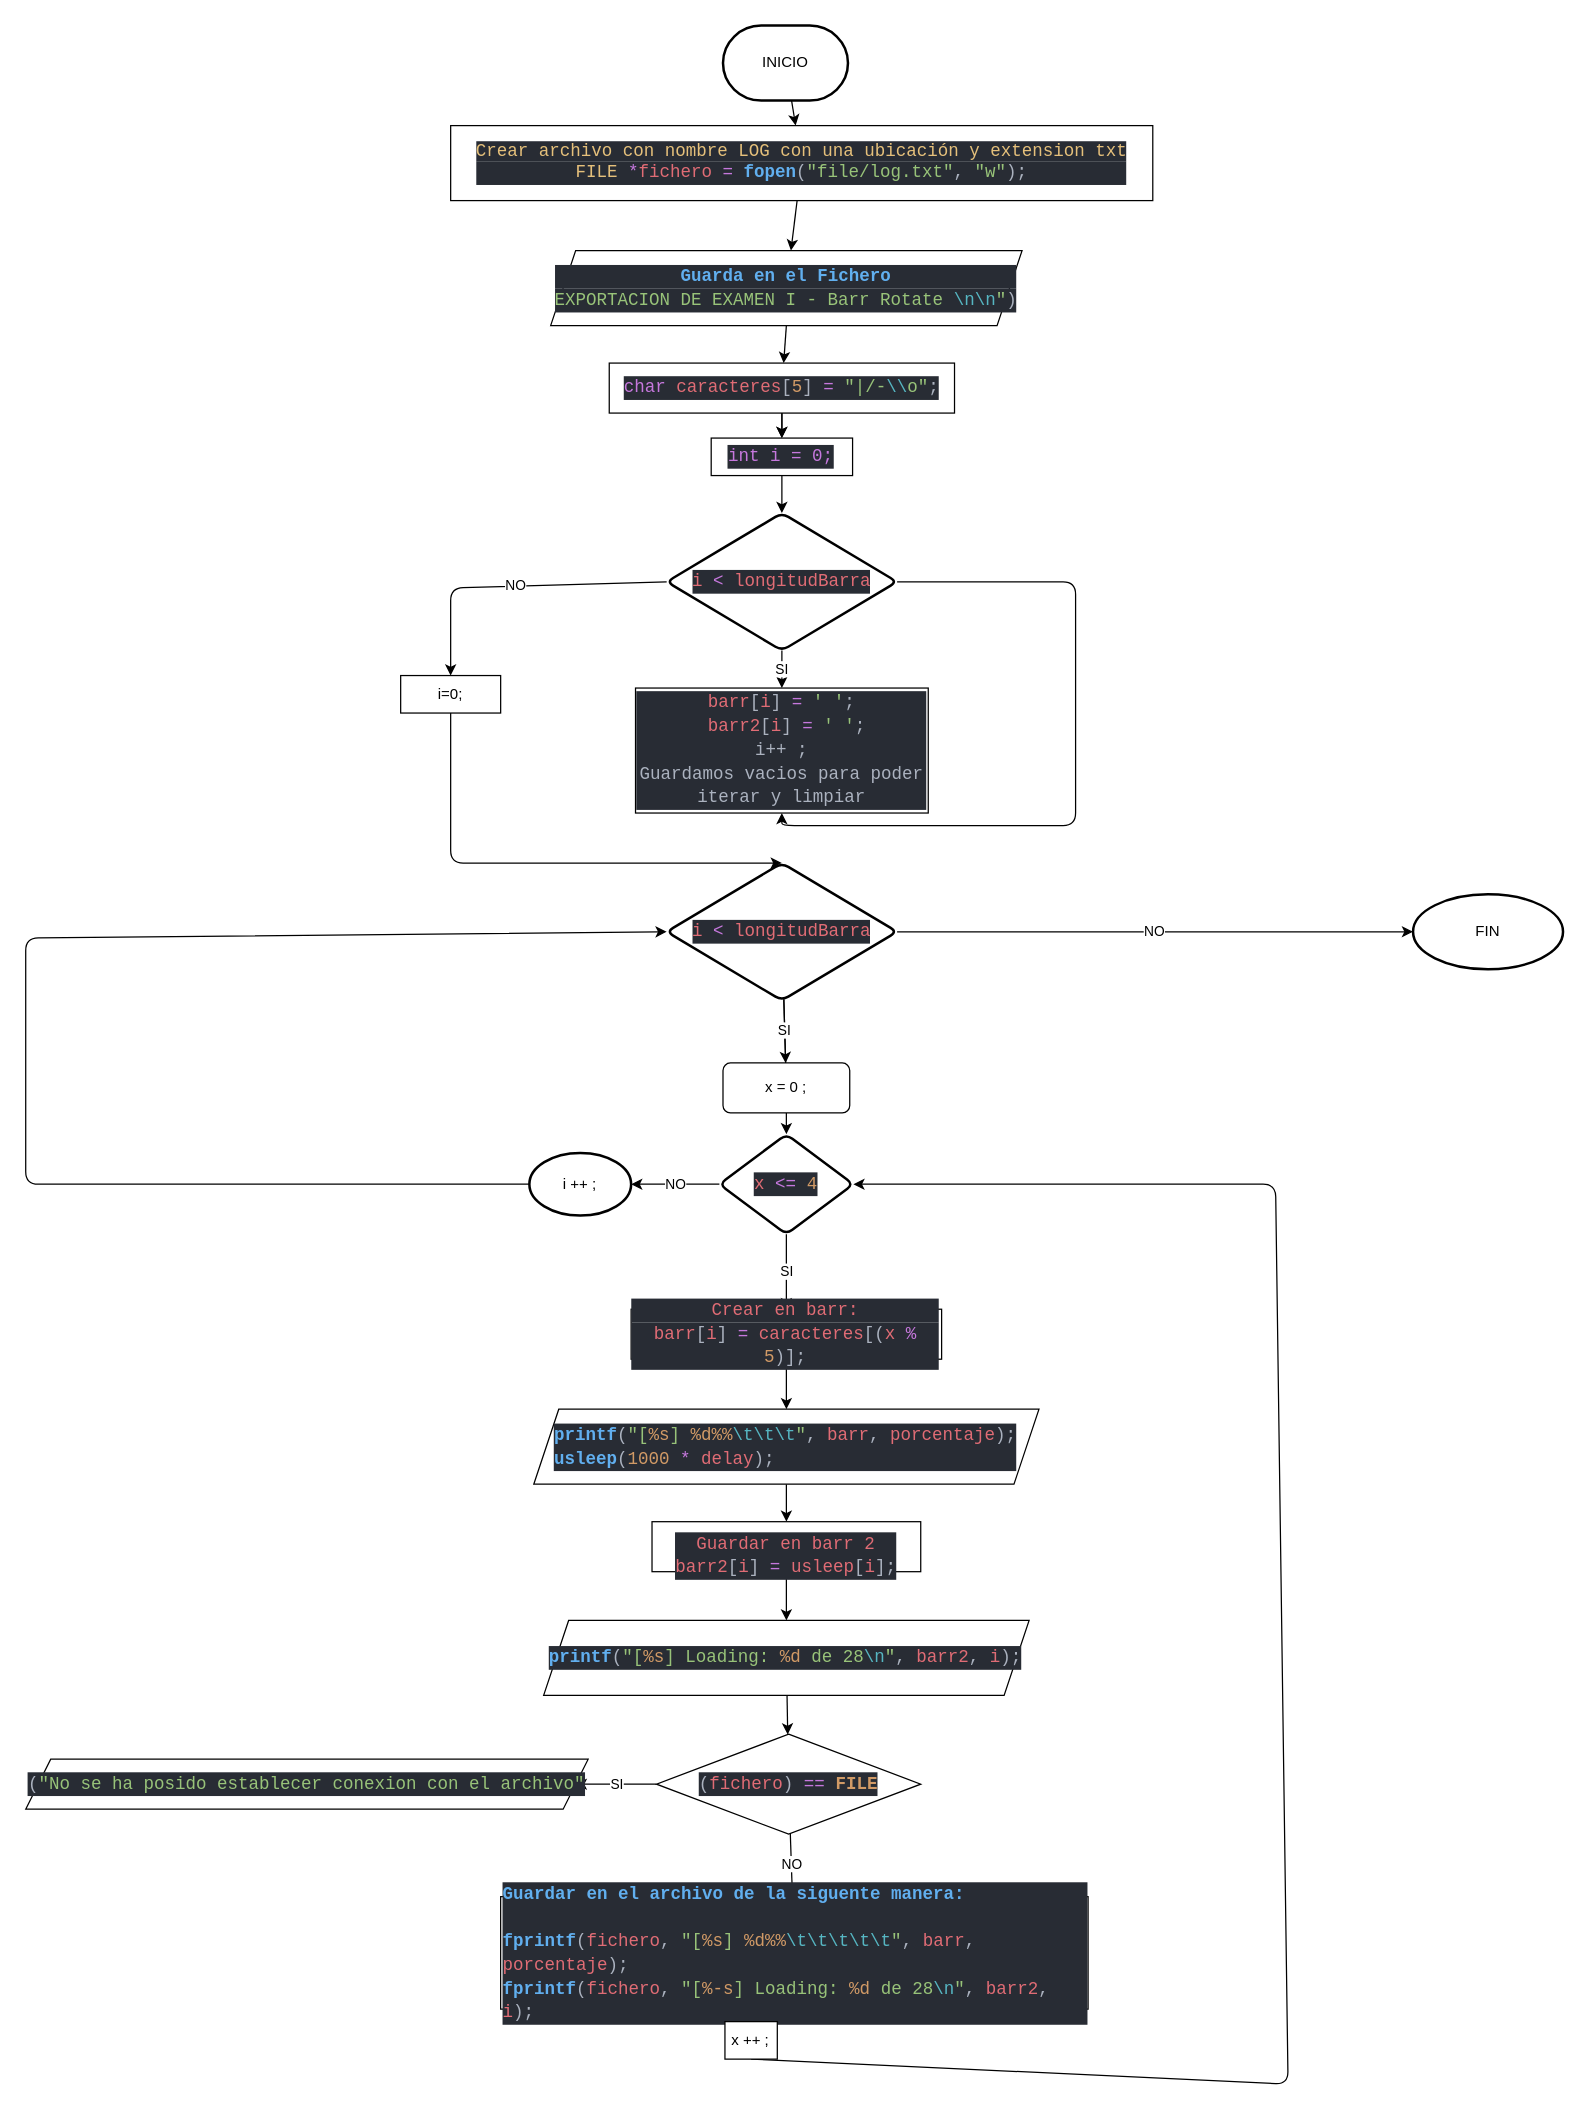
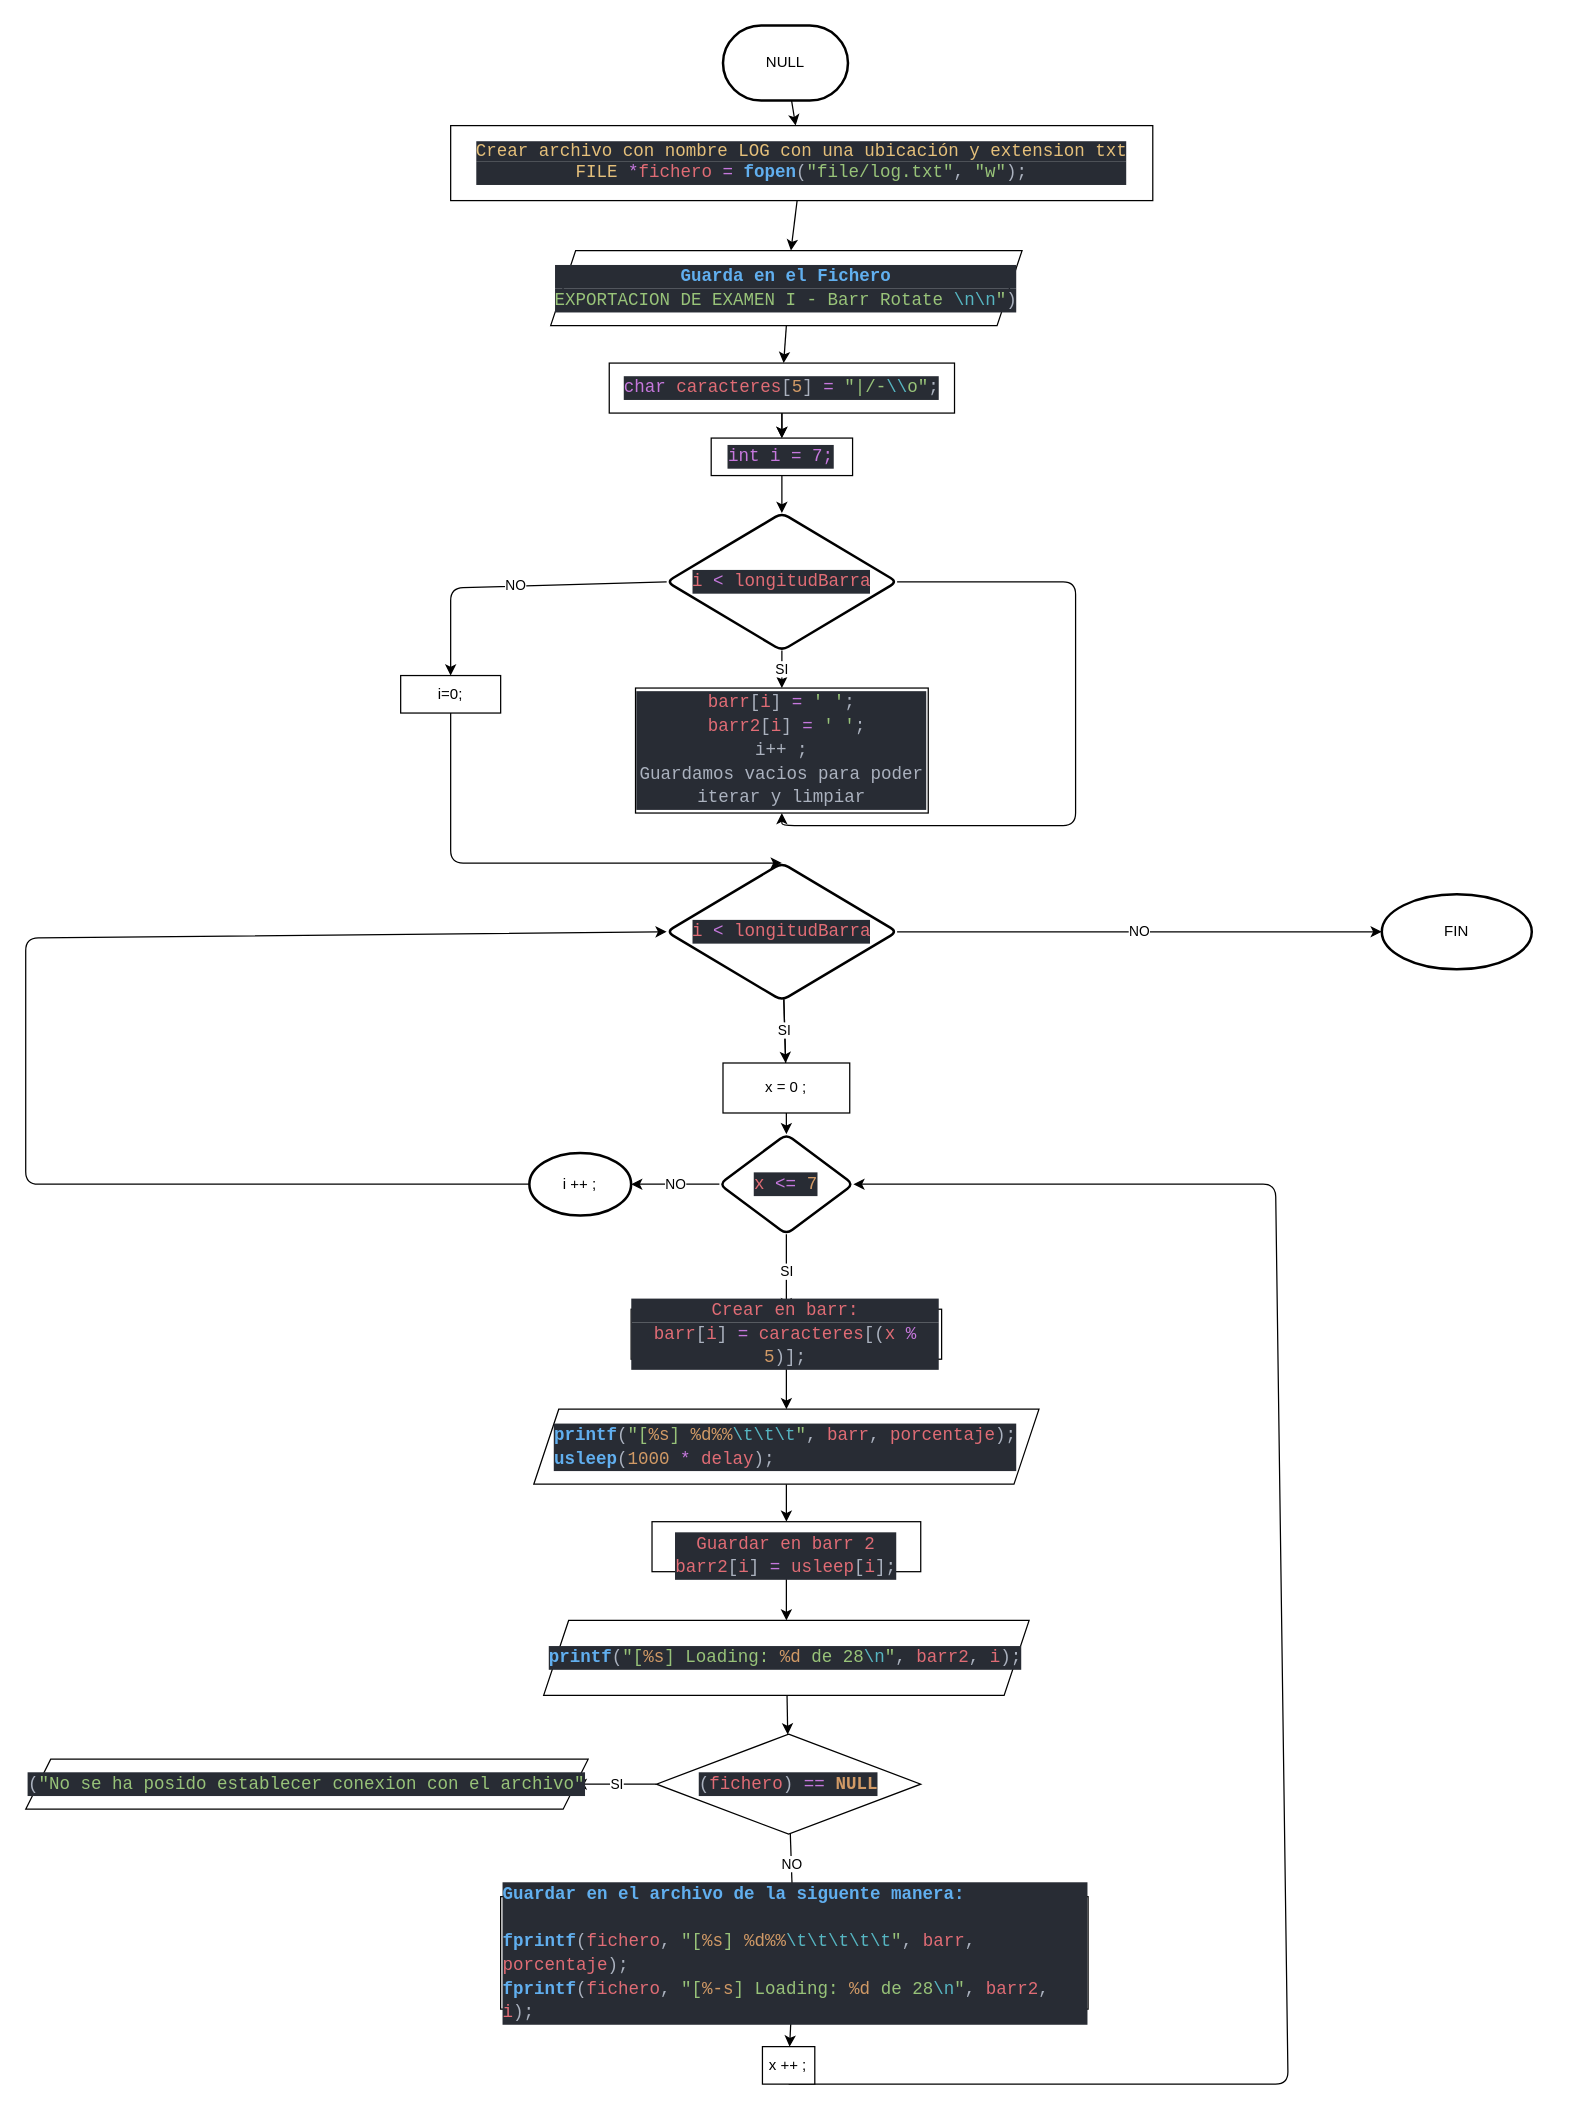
- <mxCell id="3" value="INICIO" style="strokeWidth=2;html=1;shape=mxgraph.flowchart.terminator;whiteSpace=wrap;" parent="1" vertex="1"><mxGeometry x="577.89" y="20" width="100" height="60" as="geometry" /></mxCell>
+ <mxCell id="3" value="NULL" style="strokeWidth=2;html=1;shape=mxgraph.flowchart.terminator;whiteSpace=wrap;" parent="1" vertex="1"><mxGeometry x="577.89" y="20" width="100" height="60" as="geometry" /></mxCell>
- <mxCell id="12" value="&lt;div style=&quot;background-color: rgb(40 , 44 , 52) ; font-family: &amp;#34;consolas&amp;#34; , &amp;#34;courier new&amp;#34; , monospace ; font-size: 14px ; line-height: 19px&quot;&gt;&lt;div style=&quot;font-family: &amp;#34;consolas&amp;#34; , &amp;#34;courier new&amp;#34; , monospace ; line-height: 19px&quot;&gt;&lt;font color=&quot;#c678dd&quot;&gt;int i = 0;&lt;/font&gt;&lt;/div&gt;&lt;/div&gt;" style="rounded=0;whiteSpace=wrap;html=1;" vertex="1" parent="1"><mxGeometry x="568.45" y="350" width="113.12" height="30" as="geometry" /></mxCell>
+ <mxCell id="12" value="&lt;div style=&quot;background-color: rgb(40 , 44 , 52) ; font-family: &amp;#34;consolas&amp;#34; , &amp;#34;courier new&amp;#34; , monospace ; font-size: 14px ; line-height: 19px&quot;&gt;&lt;div style=&quot;font-family: &amp;#34;consolas&amp;#34; , &amp;#34;courier new&amp;#34; , monospace ; line-height: 19px&quot;&gt;&lt;font color=&quot;#c678dd&quot;&gt;int i = 7;&lt;/font&gt;&lt;/div&gt;&lt;/div&gt;" style="rounded=0;whiteSpace=wrap;html=1;" vertex="1" parent="1"><mxGeometry x="568.45" y="350" width="113.12" height="30" as="geometry" /></mxCell>
- <mxCell id="43" value="FIN" style="ellipse;whiteSpace=wrap;html=1;strokeWidth=2;rounded=1;arcSize=12;" vertex="1" parent="1"><mxGeometry x="1130" y="715" width="120" height="60" as="geometry" /></mxCell>
+ <mxCell id="43" value="FIN" style="ellipse;whiteSpace=wrap;html=1;strokeWidth=2;rounded=1;arcSize=12;" vertex="1" parent="1"><mxGeometry x="1105" y="715" width="120" height="60" as="geometry" /></mxCell>
- <mxCell id="23" value="x = 0 ;" style="whiteSpace=wrap;html=1;rounded=1;" vertex="1" parent="1"><mxGeometry x="577.89" y="850" width="101.41" height="40" as="geometry" /></mxCell>
+ <mxCell id="23" value="x = 0 ;" style="rounded=0;whiteSpace=wrap;html=1;" vertex="1" parent="1"><mxGeometry x="577.89" y="850" width="101.41" height="40" as="geometry" /></mxCell>
- <mxCell id="22" value="&lt;div style=&quot;color: rgb(171 , 178 , 191) ; background-color: rgb(40 , 44 , 52) ; font-family: &amp;#34;consolas&amp;#34; , &amp;#34;courier new&amp;#34; , monospace ; font-size: 14px ; line-height: 19px&quot;&gt;&lt;div style=&quot;font-family: &amp;#34;consolas&amp;#34; , &amp;#34;courier new&amp;#34; , monospace ; line-height: 19px&quot;&gt;&lt;span style=&quot;color: #e06c75&quot;&gt;x&lt;/span&gt; &lt;span style=&quot;color: #c678dd&quot;&gt;&amp;lt;=&lt;/span&gt; &lt;span style=&quot;color: #d19a66&quot;&gt;4&lt;/span&gt;&lt;/div&gt;&lt;/div&gt;" style="rhombus;whiteSpace=wrap;html=1;strokeWidth=2;rounded=1;arcSize=12;" vertex="1" parent="1"><mxGeometry x="575" y="907" width="107.18" height="80" as="geometry" /></mxCell>
+ <mxCell id="22" value="&lt;div style=&quot;color: rgb(171 , 178 , 191) ; background-color: rgb(40 , 44 , 52) ; font-family: &amp;#34;consolas&amp;#34; , &amp;#34;courier new&amp;#34; , monospace ; font-size: 14px ; line-height: 19px&quot;&gt;&lt;div style=&quot;font-family: &amp;#34;consolas&amp;#34; , &amp;#34;courier new&amp;#34; , monospace ; line-height: 19px&quot;&gt;&lt;span style=&quot;color: #e06c75&quot;&gt;x&lt;/span&gt; &lt;span style=&quot;color: #c678dd&quot;&gt;&amp;lt;=&lt;/span&gt; &lt;span style=&quot;color: #d19a66&quot;&gt;7&lt;/span&gt;&lt;/div&gt;&lt;/div&gt;" style="rhombus;whiteSpace=wrap;html=1;strokeWidth=2;rounded=1;arcSize=12;" vertex="1" parent="1"><mxGeometry x="575" y="907" width="107.18" height="80" as="geometry" /></mxCell>
- <mxCell id="35" value="&lt;div style=&quot;color: rgb(171 , 178 , 191) ; background-color: rgb(40 , 44 , 52) ; font-family: &amp;#34;consolas&amp;#34; , &amp;#34;courier new&amp;#34; , monospace ; font-size: 14px ; line-height: 19px&quot;&gt;(&lt;span style=&quot;color: #e06c75&quot;&gt;fichero&lt;/span&gt;) &lt;span style=&quot;color: #c678dd&quot;&gt;==&lt;/span&gt; &lt;span style=&quot;color: #d19a66 ; font-weight: bold&quot;&gt;FILE&lt;/span&gt;&lt;/div&gt;" style="rhombus;whiteSpace=wrap;html=1;" vertex="1" parent="1"><mxGeometry x="524.69" y="1387" width="211.41" height="80" as="geometry" /></mxCell>
+ <mxCell id="35" value="&lt;div style=&quot;color: rgb(171 , 178 , 191) ; background-color: rgb(40 , 44 , 52) ; font-family: &amp;#34;consolas&amp;#34; , &amp;#34;courier new&amp;#34; , monospace ; font-size: 14px ; line-height: 19px&quot;&gt;(&lt;span style=&quot;color: #e06c75&quot;&gt;fichero&lt;/span&gt;) &lt;span style=&quot;color: #c678dd&quot;&gt;==&lt;/span&gt; &lt;span style=&quot;color: #d19a66 ; font-weight: bold&quot;&gt;NULL&lt;/span&gt;&lt;/div&gt;" style="rhombus;whiteSpace=wrap;html=1;" vertex="1" parent="1"><mxGeometry x="524.69" y="1387" width="211.41" height="80" as="geometry" /></mxCell>
- <mxCell id="40" value="x ++ ;" style="whiteSpace=wrap;html=1;align=center;" vertex="1" parent="1"><mxGeometry x="579.45" y="1617" width="41.89" height="30" as="geometry" /></mxCell>
+ <mxCell id="40" value="x ++ ;" style="whiteSpace=wrap;html=1;align=center;" vertex="1" parent="1"><mxGeometry x="609.45" y="1637" width="41.89" height="30" as="geometry" /></mxCell>
